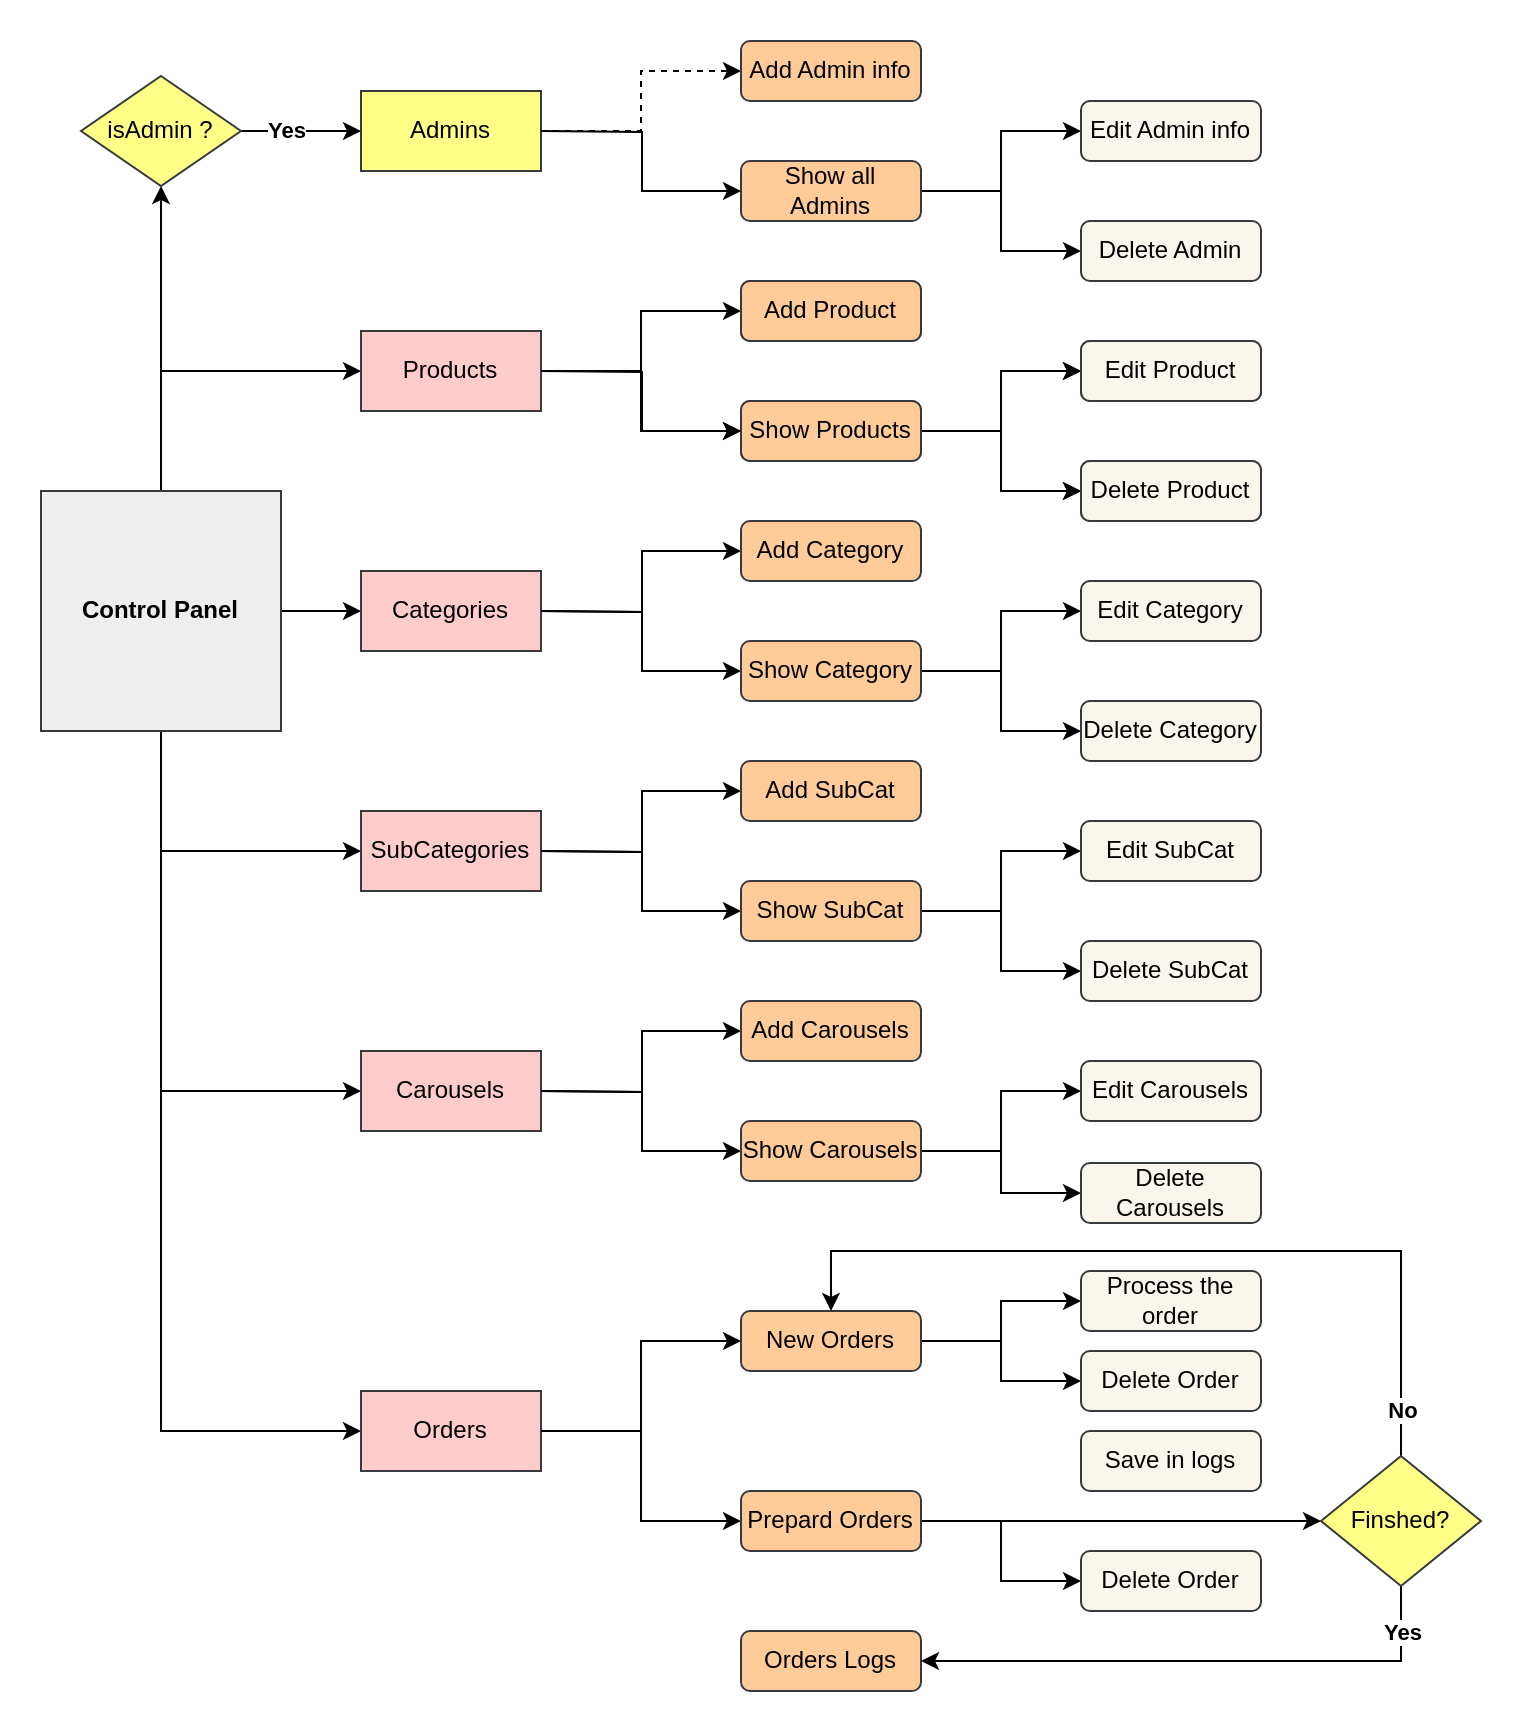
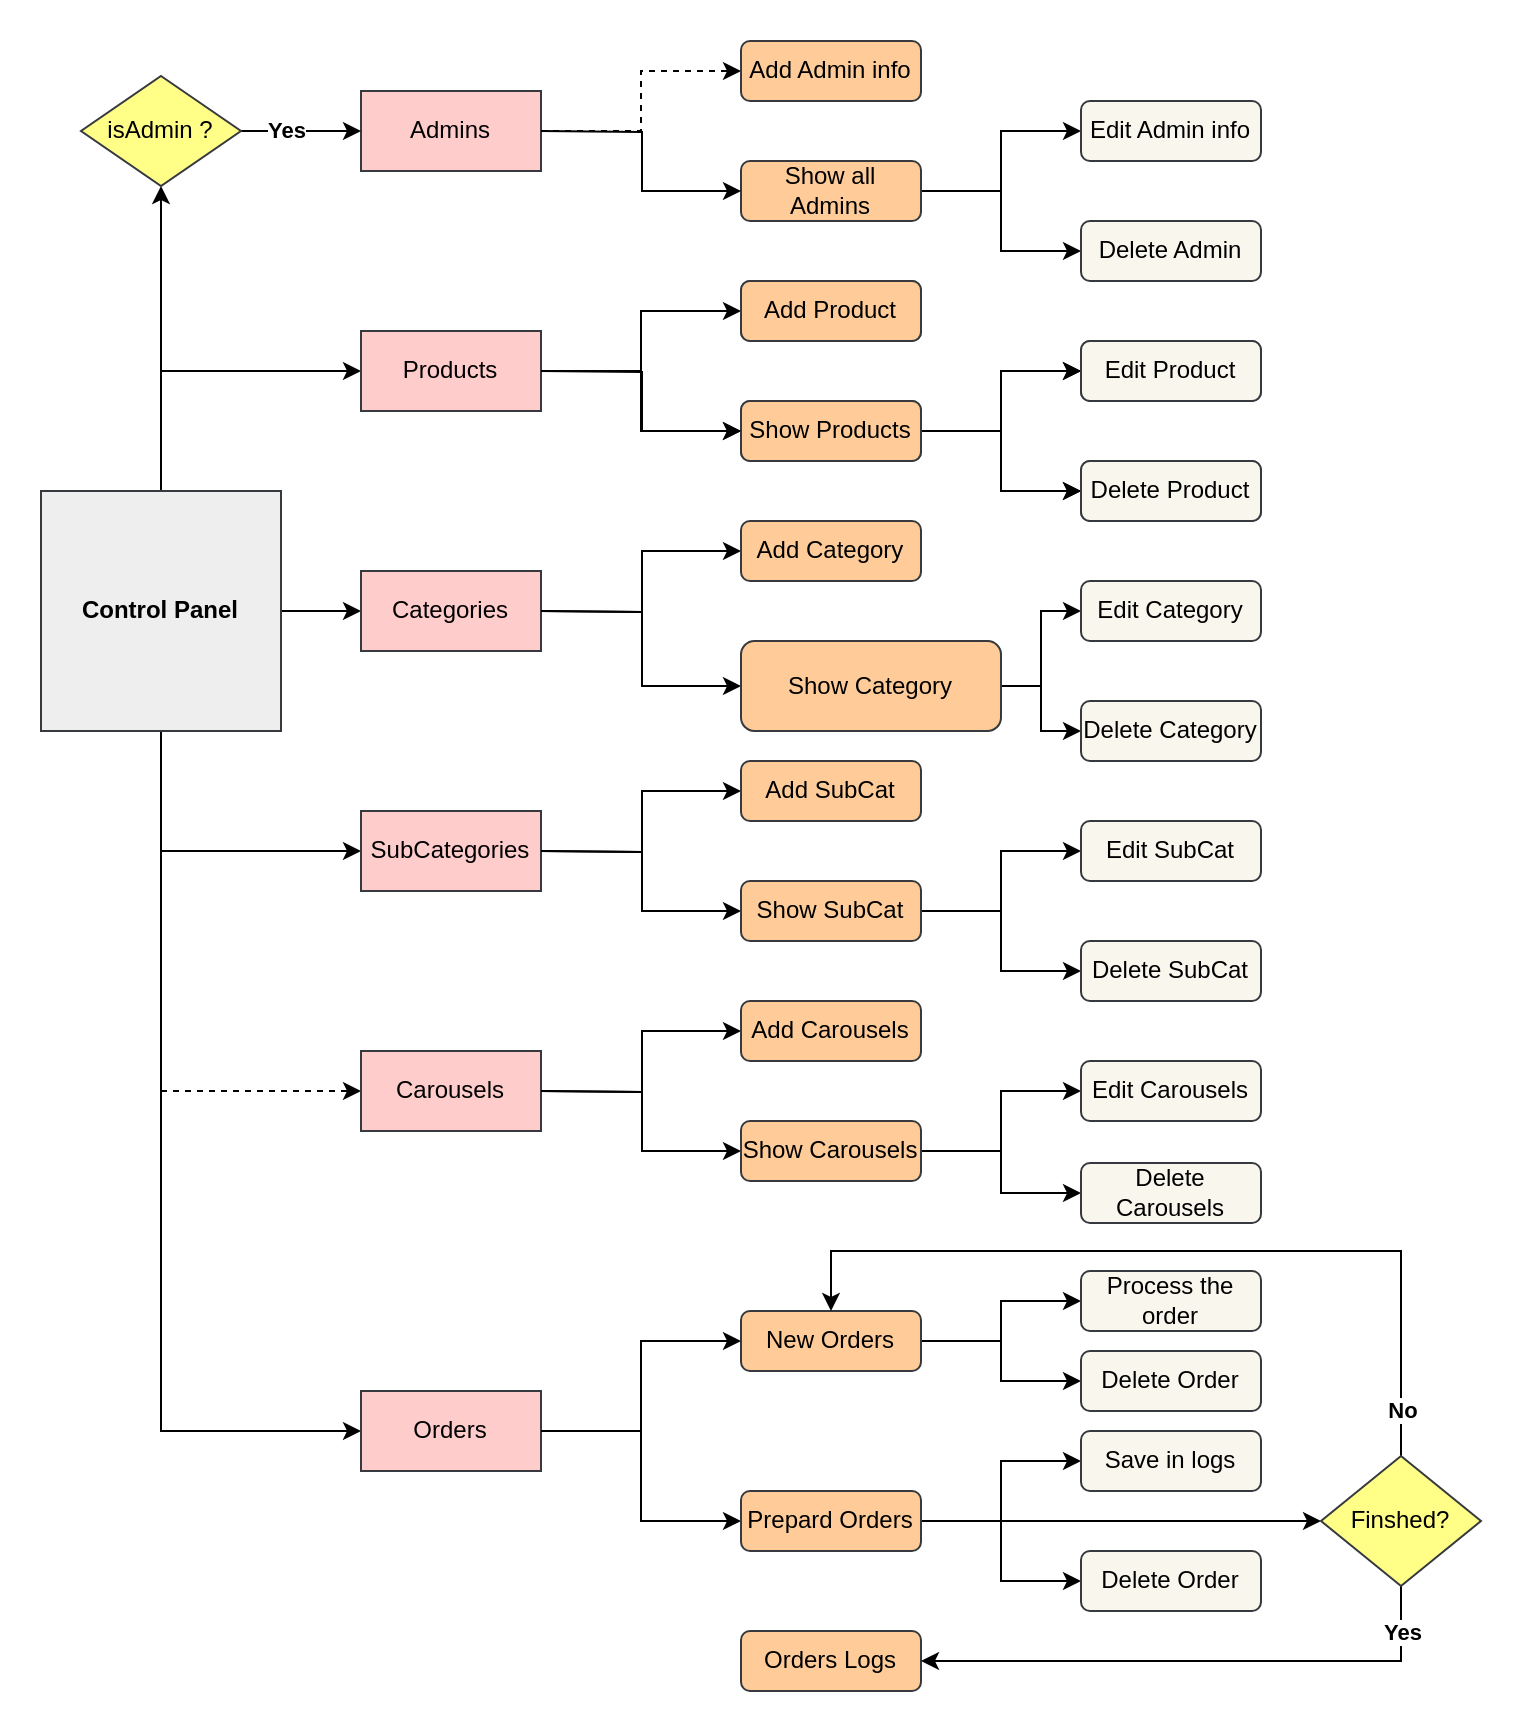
- <mxCell id="18" value="Admins" style="rounded=0;whiteSpace=wrap;html=1;fillColor=#ffff88;strokeColor=#36393d;" vertex="1" parent="1"><mxGeometry x="180" y="45" width="90" height="40" as="geometry" /></mxCell>
+ <mxCell id="18" value="Admins" style="rounded=0;whiteSpace=wrap;html=1;fillColor=#ffcccc;strokeColor=#36393d;" vertex="1" parent="1"><mxGeometry x="180" y="45" width="90" height="40" as="geometry" /></mxCell>
- <mxCell id="30" value="Show Category" style="rounded=1;whiteSpace=wrap;html=1;fillColor=#ffcc99;strokeColor=#36393d;" vertex="1" parent="1"><mxGeometry x="370" y="320" width="90" height="30" as="geometry" /></mxCell>
+ <mxCell id="30" value="Show Category" style="rounded=1;whiteSpace=wrap;html=1;fillColor=#ffcc99;strokeColor=#36393d;" vertex="1" parent="1"><mxGeometry x="370" y="320" width="130" height="45" as="geometry" /></mxCell>
- <mxCell id="5" style="edgeStyle=orthogonalEdgeStyle;rounded=0;orthogonalLoop=1;jettySize=auto;html=1;exitX=0.5;exitY=1;exitDx=0;exitDy=0;entryX=0;entryY=0.5;entryDx=0;entryDy=0;" edge="1" parent="1" source="8" target="14"><mxGeometry relative="1" as="geometry" /></mxCell>
+ <mxCell id="5" style="edgeStyle=orthogonalEdgeStyle;rounded=0;orthogonalLoop=1;jettySize=auto;html=1;exitX=0.5;exitY=1;exitDx=0;exitDy=0;entryX=0;entryY=0.5;entryDx=0;entryDy=0;dashed=1;" edge="1" parent="1" source="8" target="14"><mxGeometry relative="1" as="geometry" /></mxCell>
+ <mxCell id="53" style="edgeStyle=orthogonalEdgeStyle;rounded=0;orthogonalLoop=1;jettySize=auto;html=1;exitX=1;exitY=0.5;exitDx=0;exitDy=0;entryX=0;entryY=0.5;entryDx=0;entryDy=0;" edge="1" parent="1" source="56" target="75"><mxGeometry relative="1" as="geometry" /></mxCell>
